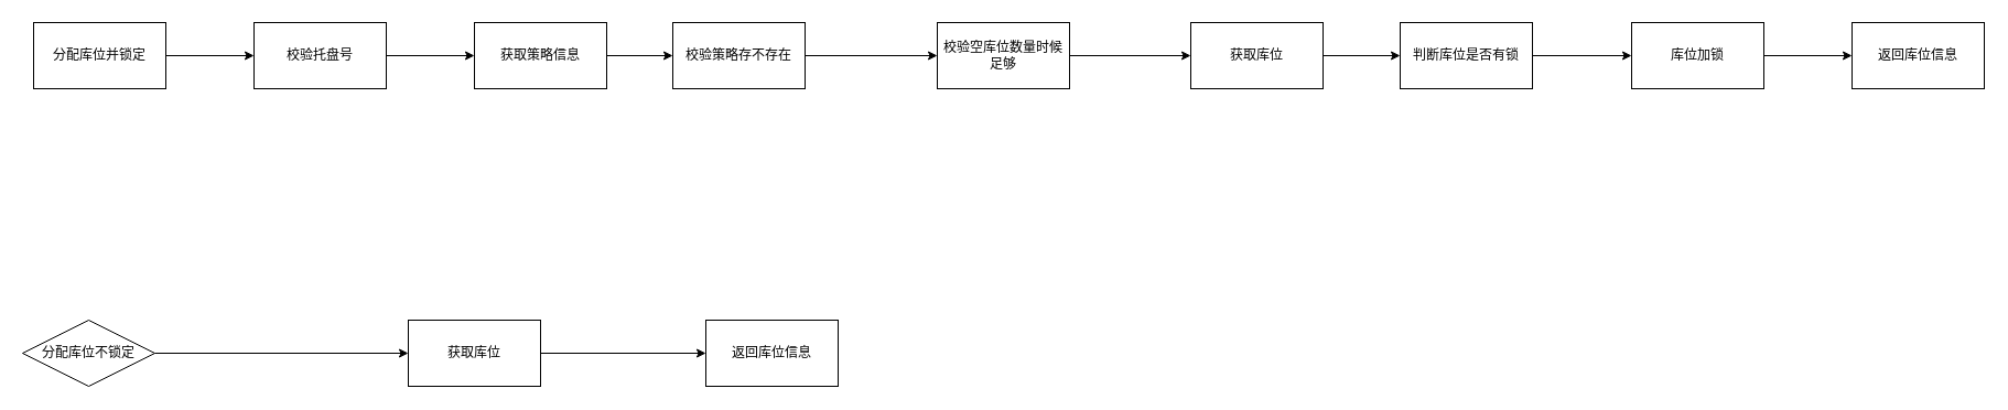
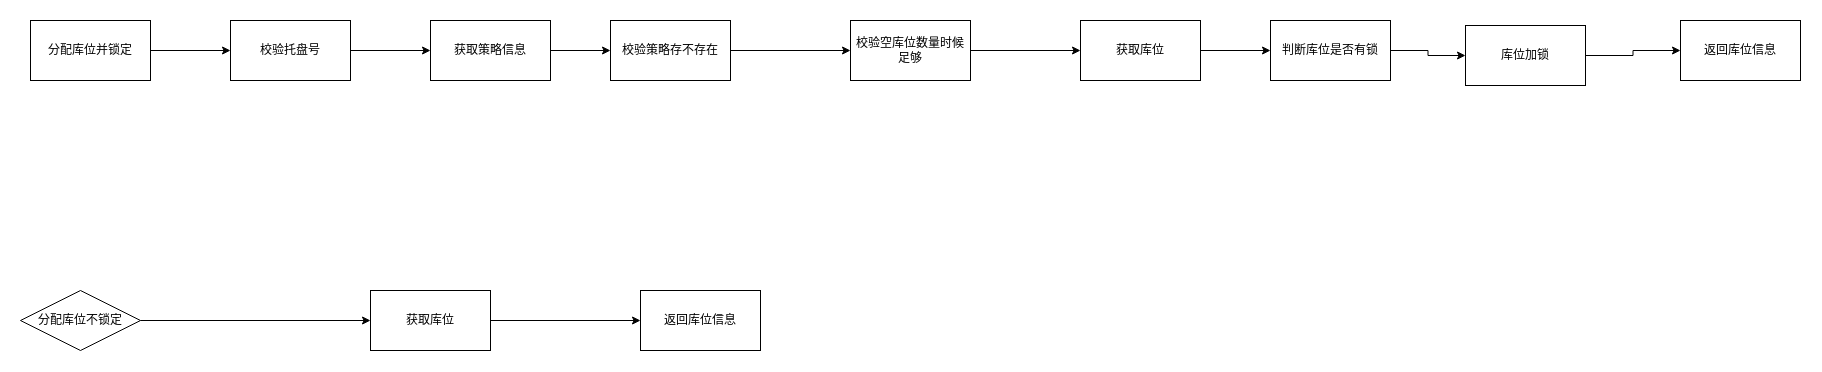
- <mxCell id="17" value="库位加锁" style="whiteSpace=wrap;html=1;rounded=0;" parent="1" vertex="1"><mxGeometry x="1480" y="20" width="120" height="60" as="geometry" /></mxCell>
+ <mxCell id="17" value="库位加锁" style="whiteSpace=wrap;html=1;rounded=0;" parent="1" vertex="1"><mxGeometry x="1465" y="25" width="120" height="60" as="geometry" /></mxCell>
